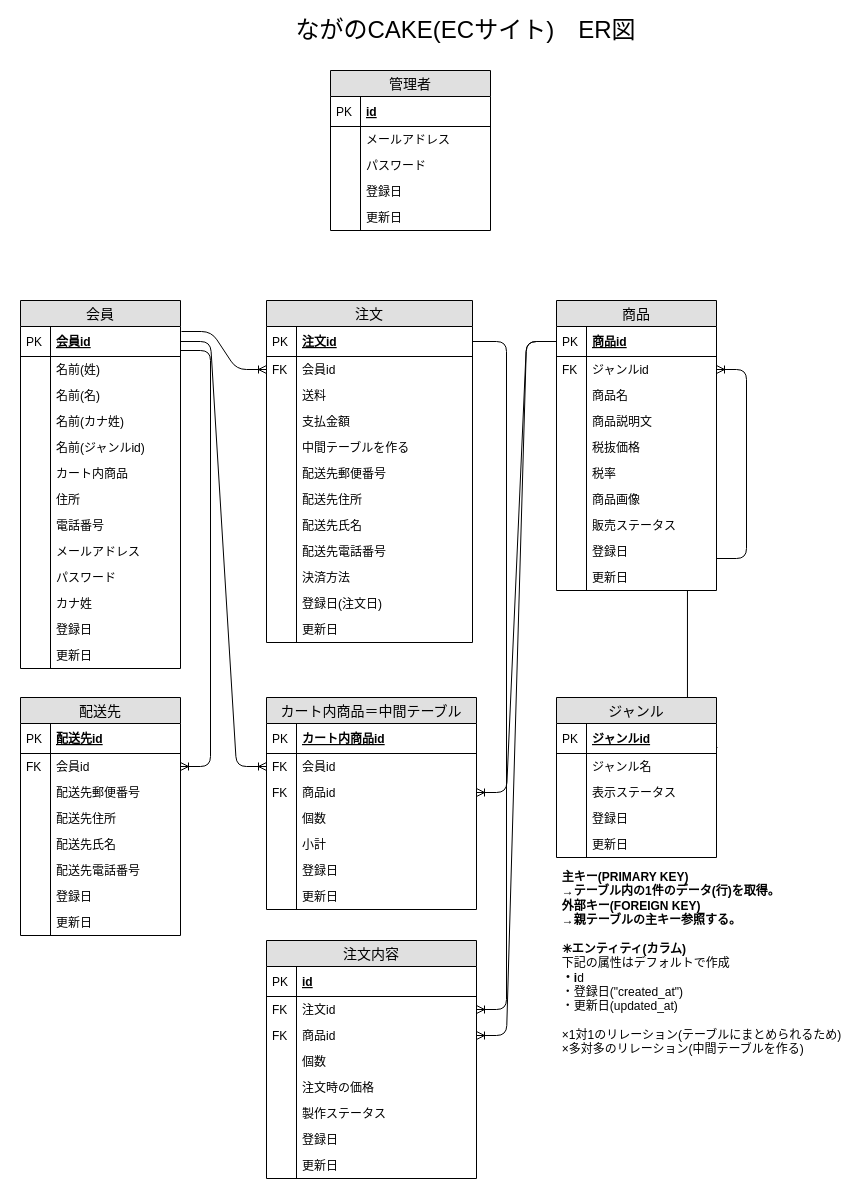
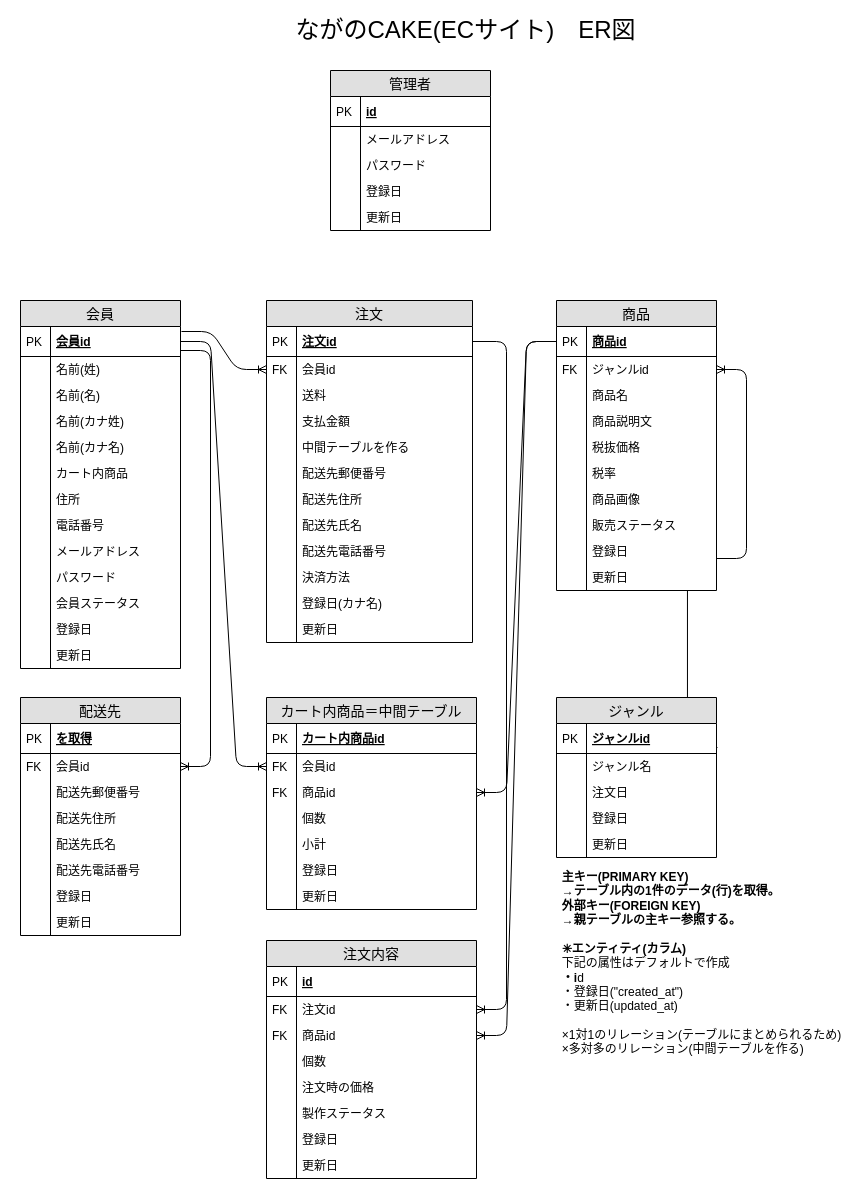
- <mxCell id="74" value="名前(ジャンルid)" style="shape=partialRectangle;top=0;left=0;right=0;bottom=0;align=left;verticalAlign=top;fillColor=none;spacingLeft=34;spacingRight=4;overflow=hidden;rotatable=0;points=[[0,0.5],[1,0.5]];portConstraint=eastwest;dropTarget=0;fontSize=12;" parent="65" vertex="1"><mxGeometry y="134" width="160" height="26" as="geometry" /></mxCell>
+ <mxCell id="74" value="名前(カナ名)" style="shape=partialRectangle;top=0;left=0;right=0;bottom=0;align=left;verticalAlign=top;fillColor=none;spacingLeft=34;spacingRight=4;overflow=hidden;rotatable=0;points=[[0,0.5],[1,0.5]];portConstraint=eastwest;dropTarget=0;fontSize=12;" parent="65" vertex="1"><mxGeometry y="134" width="160" height="26" as="geometry" /></mxCell>
- <mxCell id="86" value="カナ姓" style="shape=partialRectangle;top=0;left=0;right=0;bottom=0;align=left;verticalAlign=top;fillColor=none;spacingLeft=34;spacingRight=4;overflow=hidden;rotatable=0;points=[[0,0.5],[1,0.5]];portConstraint=eastwest;dropTarget=0;fontSize=12;" parent="65" vertex="1"><mxGeometry y="290" width="160" height="26" as="geometry" /></mxCell>
+ <mxCell id="86" value="会員ステータス" style="shape=partialRectangle;top=0;left=0;right=0;bottom=0;align=left;verticalAlign=top;fillColor=none;spacingLeft=34;spacingRight=4;overflow=hidden;rotatable=0;points=[[0,0.5],[1,0.5]];portConstraint=eastwest;dropTarget=0;fontSize=12;" parent="65" vertex="1"><mxGeometry y="290" width="160" height="26" as="geometry" /></mxCell>
- <mxCell id="40" value="登録日(注文日)" style="shape=partialRectangle;top=0;left=0;right=0;bottom=0;align=left;verticalAlign=top;fillColor=none;spacingLeft=34;spacingRight=4;overflow=hidden;rotatable=0;points=[[0,0.5],[1,0.5]];portConstraint=eastwest;dropTarget=0;fontSize=12;" parent="19" vertex="1"><mxGeometry y="290" width="206" height="26" as="geometry" /></mxCell>
+ <mxCell id="40" value="登録日(カナ名)" style="shape=partialRectangle;top=0;left=0;right=0;bottom=0;align=left;verticalAlign=top;fillColor=none;spacingLeft=34;spacingRight=4;overflow=hidden;rotatable=0;points=[[0,0.5],[1,0.5]];portConstraint=eastwest;dropTarget=0;fontSize=12;" parent="19" vertex="1"><mxGeometry y="290" width="206" height="26" as="geometry" /></mxCell>
- <mxCell id="93" value="配送先id" style="shape=partialRectangle;top=0;left=0;right=0;bottom=1;align=left;verticalAlign=middle;fillColor=none;spacingLeft=34;spacingRight=4;overflow=hidden;rotatable=0;points=[[0,0.5],[1,0.5]];portConstraint=eastwest;dropTarget=0;fontStyle=5;fontSize=12;" parent="92" vertex="1"><mxGeometry y="26" width="160" height="30" as="geometry" /></mxCell>
+ <mxCell id="93" value="を取得" style="shape=partialRectangle;top=0;left=0;right=0;bottom=1;align=left;verticalAlign=middle;fillColor=none;spacingLeft=34;spacingRight=4;overflow=hidden;rotatable=0;points=[[0,0.5],[1,0.5]];portConstraint=eastwest;dropTarget=0;fontStyle=5;fontSize=12;" parent="92" vertex="1"><mxGeometry y="26" width="160" height="30" as="geometry" /></mxCell>
- <mxCell id="147" value="表示ステータス" style="shape=partialRectangle;top=0;left=0;right=0;bottom=0;align=left;verticalAlign=top;fillColor=none;spacingLeft=34;spacingRight=4;overflow=hidden;rotatable=0;points=[[0,0.5],[1,0.5]];portConstraint=eastwest;dropTarget=0;fontSize=12;" parent="142" vertex="1"><mxGeometry y="82" width="160" height="26" as="geometry" /></mxCell>
+ <mxCell id="147" value="注文日" style="shape=partialRectangle;top=0;left=0;right=0;bottom=0;align=left;verticalAlign=top;fillColor=none;spacingLeft=34;spacingRight=4;overflow=hidden;rotatable=0;points=[[0,0.5],[1,0.5]];portConstraint=eastwest;dropTarget=0;fontSize=12;" parent="142" vertex="1"><mxGeometry y="82" width="160" height="26" as="geometry" /></mxCell>
